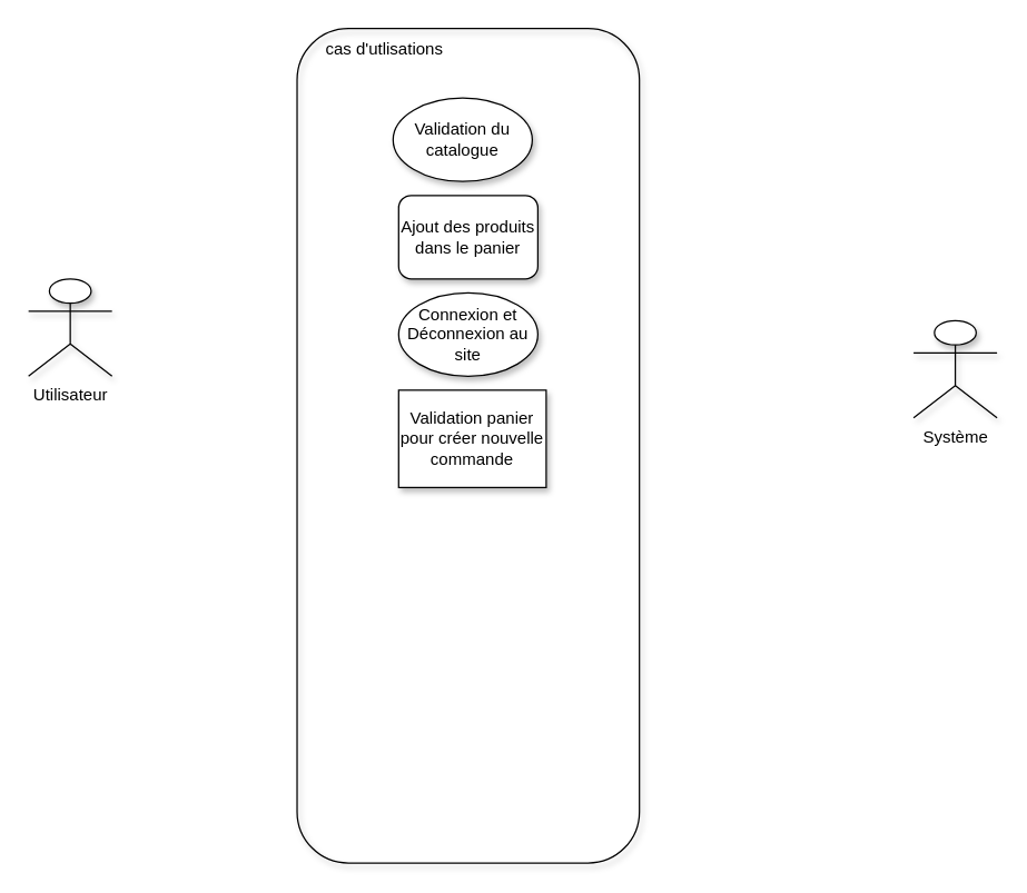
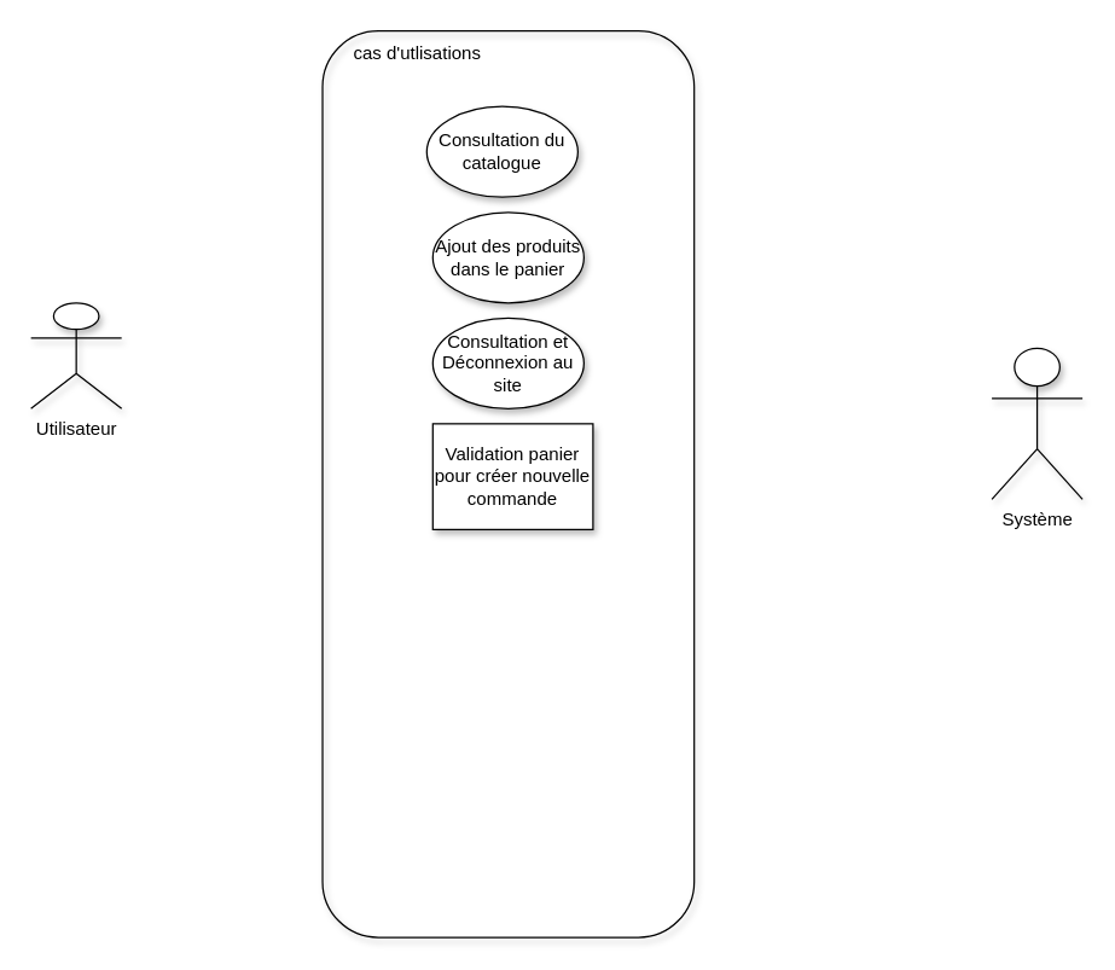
- <mxCell id="3" value="Validation du catalogue" style="ellipse;whiteSpace=wrap;html=1;sketch=0;shadow=1;" parent="1" vertex="1"><mxGeometry x="282" y="70" width="100" height="60" as="geometry" /></mxCell>
+ <mxCell id="3" value="Consultation du catalogue" style="ellipse;whiteSpace=wrap;html=1;sketch=0;shadow=1;" parent="1" vertex="1"><mxGeometry x="282" y="70" width="100" height="60" as="geometry" /></mxCell>
- <mxCell id="7" value="Ajout des produits dans le panier" style="whiteSpace=wrap;html=1;shadow=1;sketch=0;rounded=1;" parent="1" vertex="1"><mxGeometry x="286" y="140" width="100" height="60" as="geometry" /></mxCell>
+ <mxCell id="7" value="Ajout des produits dans le panier" style="ellipse;whiteSpace=wrap;html=1;shadow=1;sketch=0;" parent="1" vertex="1"><mxGeometry x="286" y="140" width="100" height="60" as="geometry" /></mxCell>
- <mxCell id="8" value="Connexion et Déconnexion au site" style="ellipse;whiteSpace=wrap;html=1;shadow=1;sketch=0;" parent="1" vertex="1"><mxGeometry x="286" y="210" width="100" height="60" as="geometry" /></mxCell>
+ <mxCell id="8" value="Consultation et Déconnexion au site" style="ellipse;whiteSpace=wrap;html=1;shadow=1;sketch=0;" parent="1" vertex="1"><mxGeometry x="286" y="210" width="100" height="60" as="geometry" /></mxCell>
- <mxCell id="6" value="Système" style="shape=umlActor;verticalLabelPosition=bottom;verticalAlign=top;html=1;outlineConnect=0;shadow=1;sketch=0;" parent="1" vertex="1"><mxGeometry x="656" y="230" width="60" height="70" as="geometry" /></mxCell>
+ <mxCell id="6" value="Système" style="shape=umlActor;verticalLabelPosition=bottom;verticalAlign=top;html=1;outlineConnect=0;shadow=1;sketch=0;" parent="1" vertex="1"><mxGeometry x="656" y="230" width="60" height="100" as="geometry" /></mxCell>
